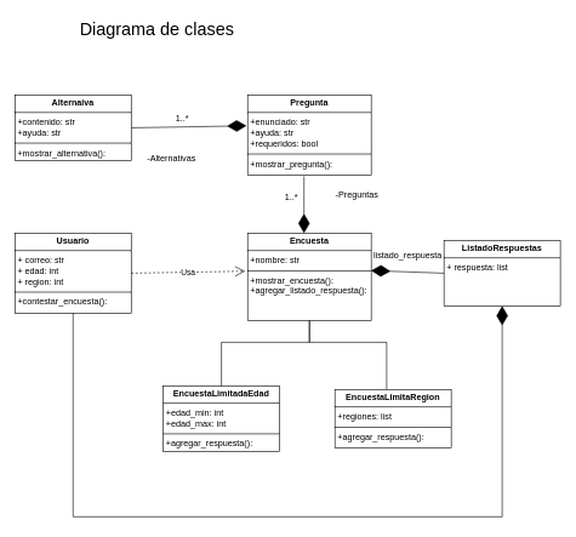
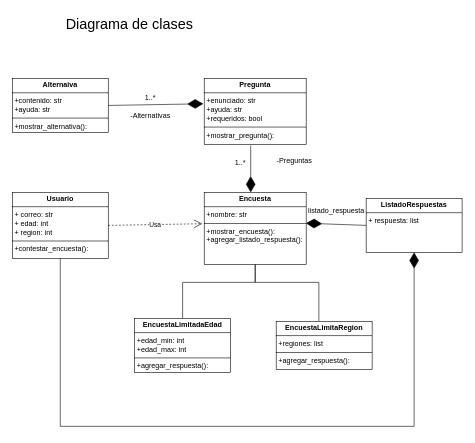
- <mxCell id="4" value="-Alternativas" style="text;html=1;align=center;verticalAlign=middle;resizable=0;points=[];autosize=1;strokeColor=none;fillColor=none;" vertex="1" parent="1"><mxGeometry x="190" y="203" width="90" height="30" as="geometry" /></mxCell>
+ <mxCell id="4" value="-Alternativas" style="text;html=1;align=center;verticalAlign=middle;resizable=0;points=[];autosize=1;strokeColor=none;fillColor=none;" vertex="1" parent="1"><mxGeometry x="205" y="178" width="90" height="30" as="geometry" /></mxCell>
